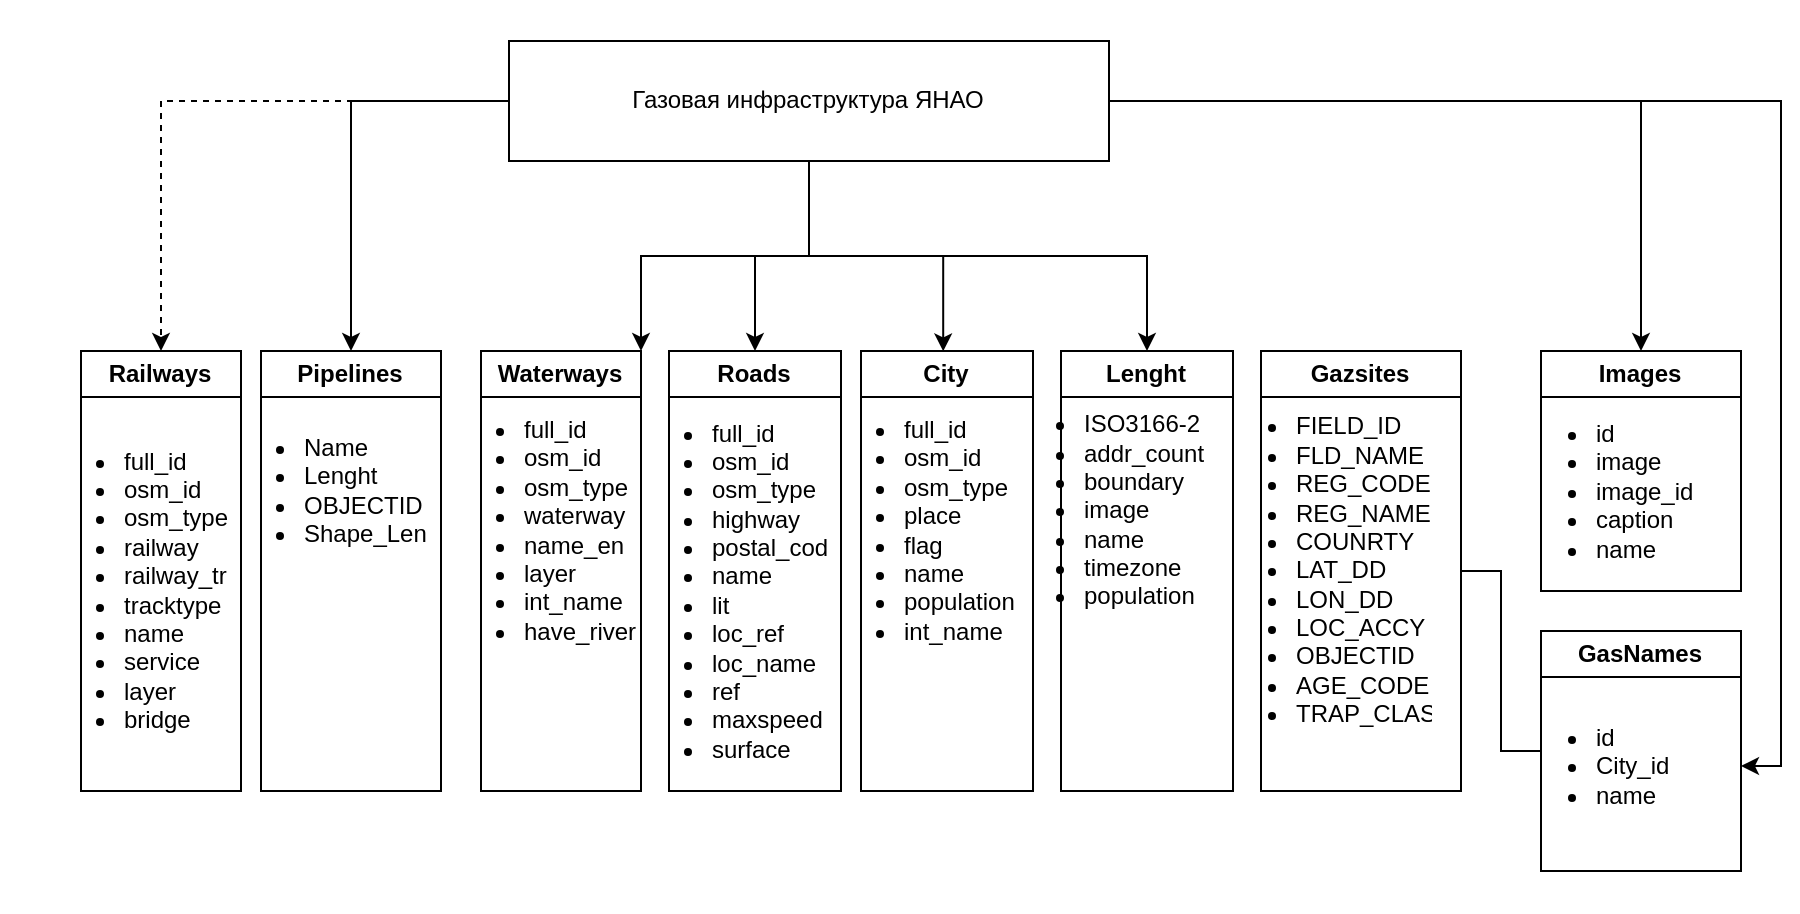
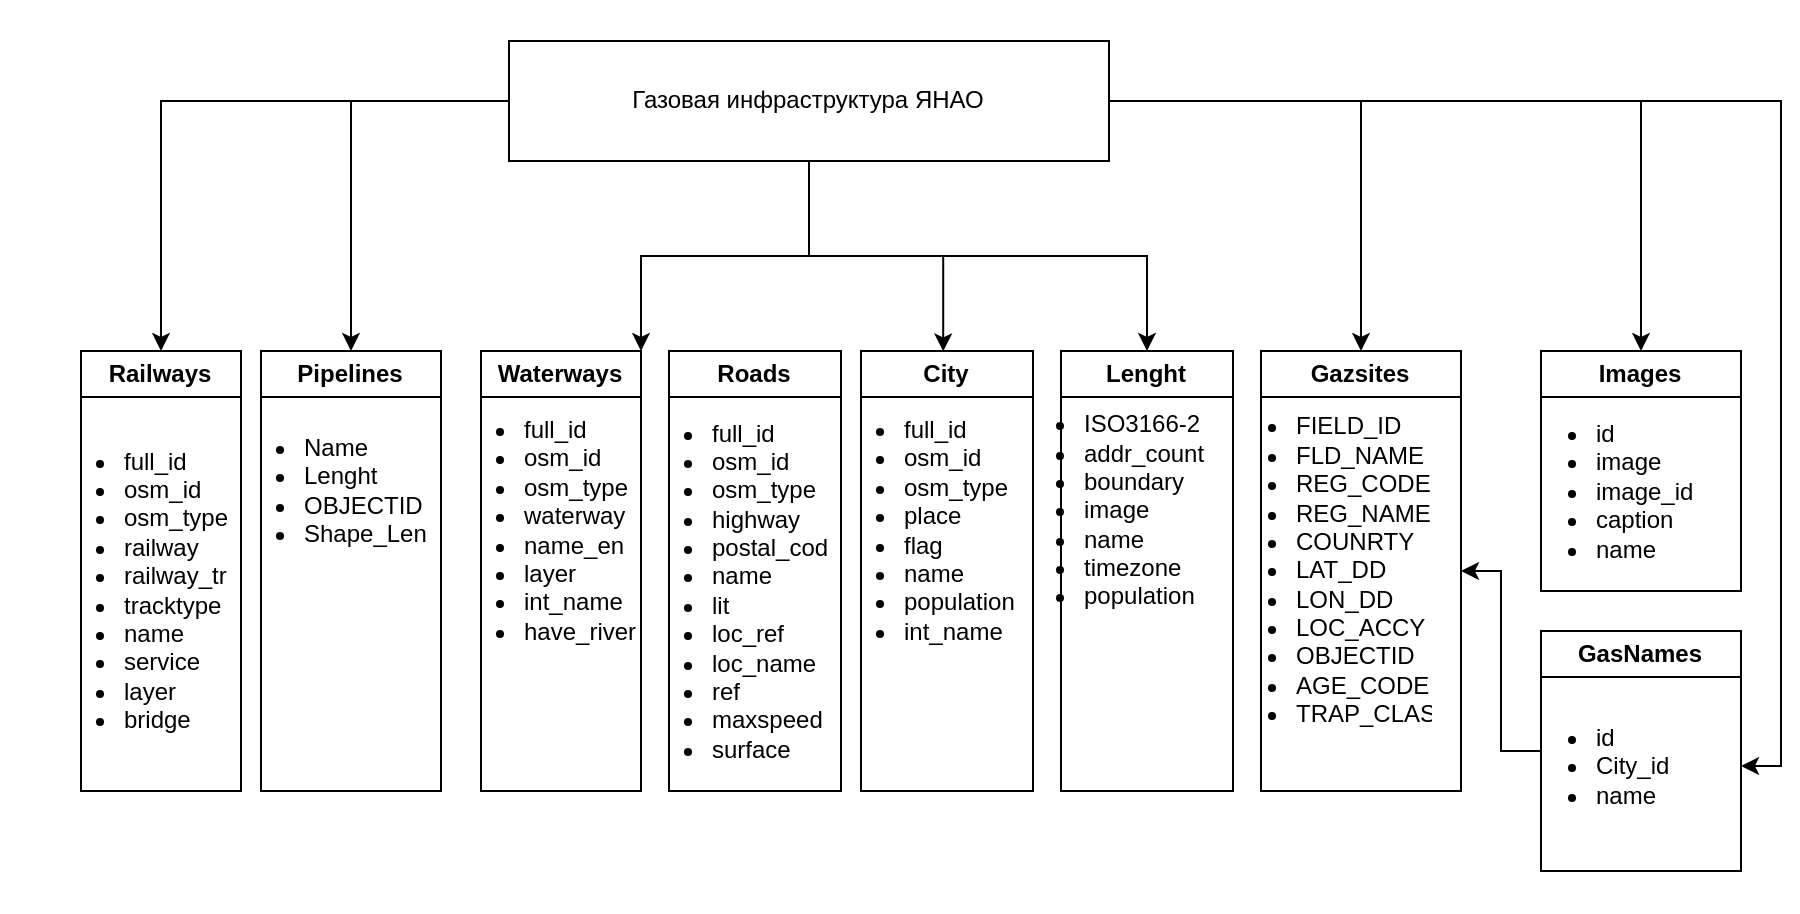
- <mxCell id="2" style="edgeStyle=orthogonalEdgeStyle;rounded=0;orthogonalLoop=1;jettySize=auto;html=1;entryX=0.5;entryY=0;entryDx=0;entryDy=0;dashed=1;" edge="1" parent="1" source="10" target="11"><mxGeometry relative="1" as="geometry" /></mxCell>
+ <mxCell id="2" style="edgeStyle=orthogonalEdgeStyle;rounded=0;orthogonalLoop=1;jettySize=auto;html=1;entryX=0.5;entryY=0;entryDx=0;entryDy=0;" edge="1" parent="1" source="10" target="11"><mxGeometry relative="1" as="geometry" /></mxCell>
+ <mxCell id="7" style="edgeStyle=orthogonalEdgeStyle;rounded=0;orthogonalLoop=1;jettySize=auto;html=1;entryX=0.5;entryY=0;entryDx=0;entryDy=0;" edge="1" parent="1" source="10" target="24"><mxGeometry relative="1" as="geometry" /></mxCell>
- <mxCell id="5" style="edgeStyle=orthogonalEdgeStyle;rounded=0;orthogonalLoop=1;jettySize=auto;html=1;entryX=0.5;entryY=0;entryDx=0;entryDy=0;" edge="1" parent="1" source="10" target="17"><mxGeometry relative="1" as="geometry" /></mxCell>
- <mxCell id="28" style="edgeStyle=orthogonalEdgeStyle;rounded=0;orthogonalLoop=1;jettySize=auto;html=1;entryX=1;entryY=0.5;entryDx=0;entryDy=0;endArrow=none;" edge="1" parent="1" source="29" target="24"><mxGeometry relative="1" as="geometry" /></mxCell>
+ <mxCell id="28" style="edgeStyle=orthogonalEdgeStyle;rounded=0;orthogonalLoop=1;jettySize=auto;html=1;entryX=1;entryY=0.5;entryDx=0;entryDy=0;" edge="1" parent="1" source="29" target="24"><mxGeometry relative="1" as="geometry" /></mxCell>
